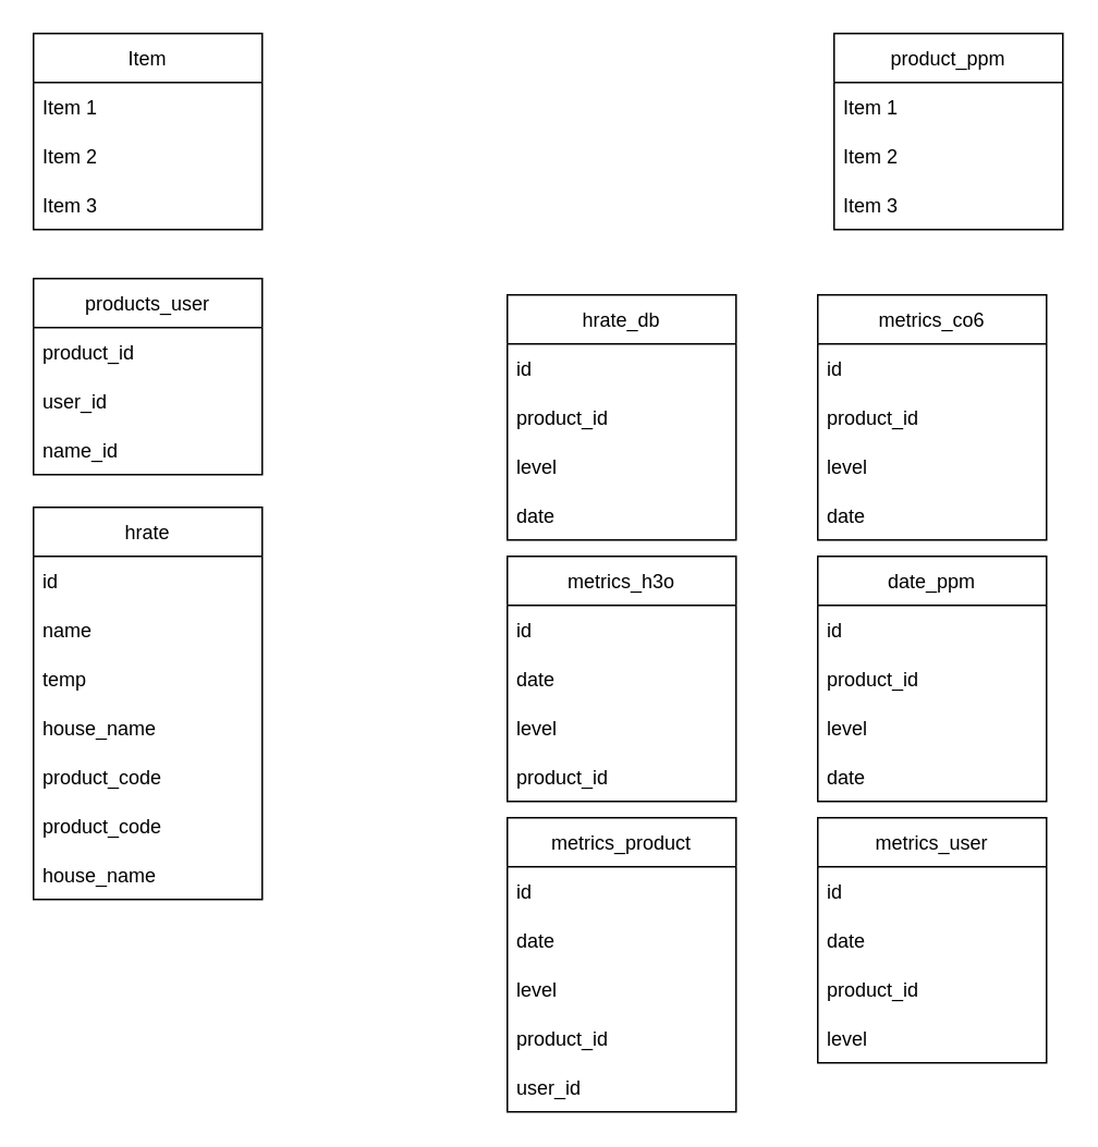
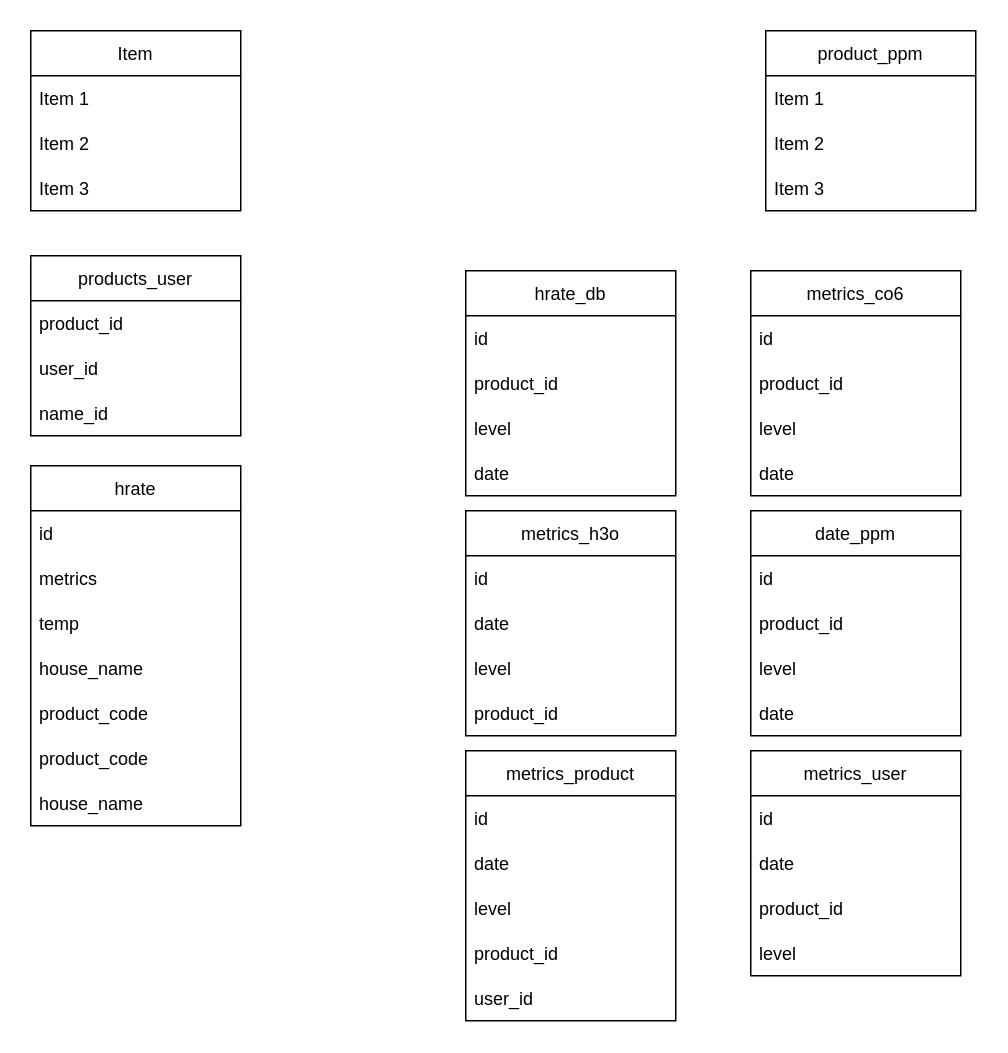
- <mxCell id="22" value="name" style="text;strokeColor=none;fillColor=none;align=left;verticalAlign=middle;spacingLeft=4;spacingRight=4;overflow=hidden;points=[[0,0.5],[1,0.5]];portConstraint=eastwest;rotatable=0;" vertex="1" parent="20"><mxGeometry y="60" width="140" height="30" as="geometry" /></mxCell>
+ <mxCell id="22" value="metrics" style="text;strokeColor=none;fillColor=none;align=left;verticalAlign=middle;spacingLeft=4;spacingRight=4;overflow=hidden;points=[[0,0.5],[1,0.5]];portConstraint=eastwest;rotatable=0;" vertex="1" parent="20"><mxGeometry y="60" width="140" height="30" as="geometry" /></mxCell>
